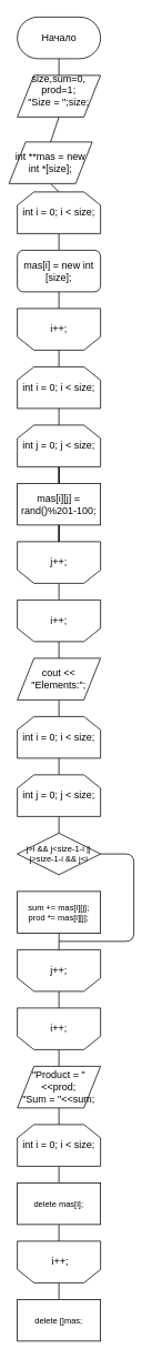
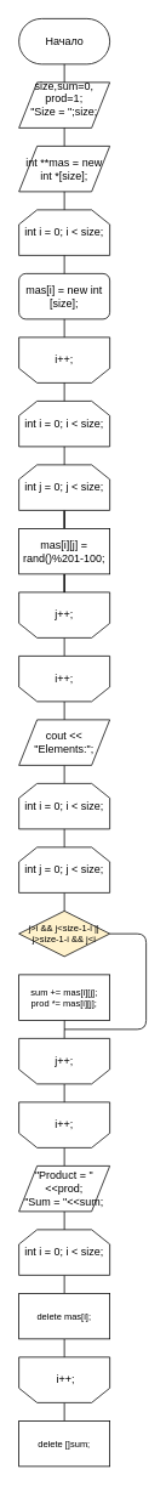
- <mxCell id="5" value="&lt;div&gt;int **mas = new int *[size];&lt;br&gt;&lt;/div&gt;" style="shape=parallelogram;perimeter=parallelogramPerimeter;whiteSpace=wrap;html=1;dashed=0;" parent="1" vertex="1"><mxGeometry x="10" y="170" width="100" height="50" as="geometry" /></mxCell>
+ <mxCell id="5" value="&lt;div&gt;int **mas = new int *[size];&lt;br&gt;&lt;/div&gt;" style="shape=parallelogram;perimeter=parallelogramPerimeter;whiteSpace=wrap;html=1;dashed=0;" parent="1" vertex="1"><mxGeometry x="20" y="160" width="100" height="50" as="geometry" /></mxCell>
- <mxCell id="35" value="j&amp;gt;i &amp;amp;&amp;amp; j&amp;lt;size-1-i || j&amp;gt;size-1-i &amp;amp;&amp;amp; j&amp;lt;i" style="rhombus;whiteSpace=wrap;html=1;fontSize=10;" parent="1" vertex="1"><mxGeometry x="20" y="1000" width="100" height="50" as="geometry" /></mxCell>
+ <mxCell id="35" value="j&amp;gt;i &amp;amp;&amp;amp; j&amp;lt;size-1-i || j&amp;gt;size-1-i &amp;amp;&amp;amp; j&amp;lt;i" style="rhombus;whiteSpace=wrap;html=1;fontSize=10;fillColor=#fff2cc;" parent="1" vertex="1"><mxGeometry x="20" y="1000" width="100" height="50" as="geometry" /></mxCell>
- <mxCell id="45" value="delete []mas;" style="rounded=0;whiteSpace=wrap;html=1;fontSize=10;" parent="1" vertex="1"><mxGeometry x="20" y="1560" width="100" height="50" as="geometry" /></mxCell>
+ <mxCell id="45" value="delete []sum;" style="rounded=0;whiteSpace=wrap;html=1;fontSize=10;" parent="1" vertex="1"><mxGeometry x="20" y="1560" width="100" height="50" as="geometry" /></mxCell>
